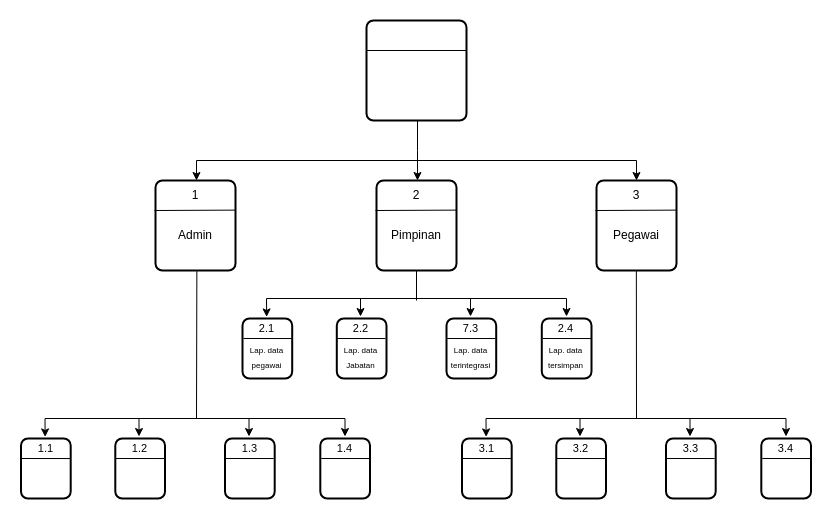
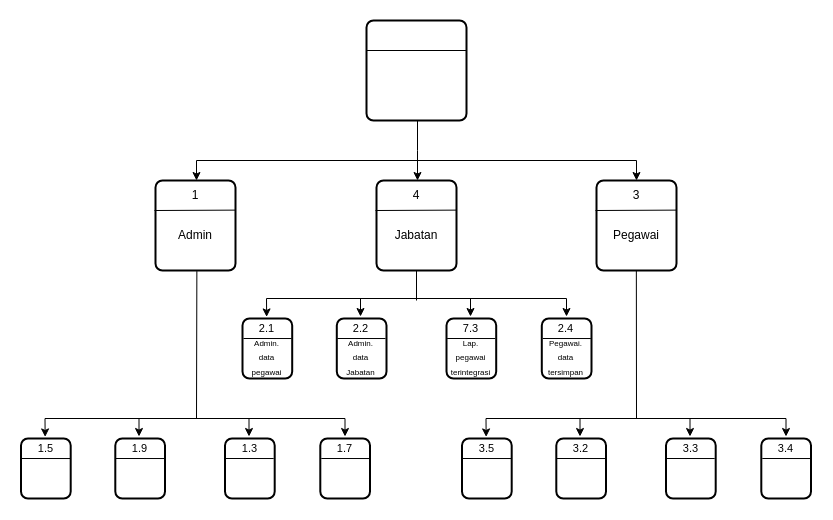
- <mxCell id="16" value="2" style="text;html=1;align=center;verticalAlign=middle;whiteSpace=wrap;rounded=0;" vertex="1" parent="1"><mxGeometry x="386" y="180" width="60" height="30" as="geometry" /></mxCell>
+ <mxCell id="16" value="4" style="text;html=1;align=center;verticalAlign=middle;whiteSpace=wrap;rounded=0;" vertex="1" parent="1"><mxGeometry x="386" y="180" width="60" height="30" as="geometry" /></mxCell>
- <mxCell id="19" value="Pimpinan" style="text;html=1;align=center;verticalAlign=middle;whiteSpace=wrap;rounded=0;" vertex="1" parent="1"><mxGeometry x="376" y="220" width="80" height="30" as="geometry" /></mxCell>
+ <mxCell id="19" value="Jabatan" style="text;html=1;align=center;verticalAlign=middle;whiteSpace=wrap;rounded=0;" vertex="1" parent="1"><mxGeometry x="376" y="220" width="80" height="30" as="geometry" /></mxCell>
- <mxCell id="75" value="&lt;font style=&quot;font-size: 8px;&quot;&gt;Lap. data&lt;/font&gt;&lt;div&gt;&lt;font style=&quot;font-size: 8px;&quot;&gt;pegawai&lt;/font&gt;&lt;/div&gt;" style="text;html=1;align=center;verticalAlign=middle;whiteSpace=wrap;rounded=0;" vertex="1" parent="1"><mxGeometry x="247.28" y="338" width="39.14" height="35" as="geometry" /></mxCell>
+ <mxCell id="75" value="&lt;font style=&quot;font-size: 8px;&quot;&gt;Admin. data&lt;/font&gt;&lt;div&gt;&lt;font style=&quot;font-size: 8px;&quot;&gt;pegawai&lt;/font&gt;&lt;/div&gt;" style="text;html=1;align=center;verticalAlign=middle;whiteSpace=wrap;rounded=0;" vertex="1" parent="1"><mxGeometry x="247.28" y="338" width="39.14" height="35" as="geometry" /></mxCell>
- <mxCell id="76" value="&lt;font style=&quot;font-size: 8px;&quot;&gt;Lap. data&lt;/font&gt;&lt;div&gt;&lt;span style=&quot;font-size: 8px;&quot;&gt;Jabatan&lt;/span&gt;&lt;/div&gt;" style="text;html=1;align=center;verticalAlign=middle;whiteSpace=wrap;rounded=0;" vertex="1" parent="1"><mxGeometry x="341.3" y="338" width="39.14" height="35" as="geometry" /></mxCell>
+ <mxCell id="76" value="&lt;font style=&quot;font-size: 8px;&quot;&gt;Admin. data&lt;/font&gt;&lt;div&gt;&lt;span style=&quot;font-size: 8px;&quot;&gt;Jabatan&lt;/span&gt;&lt;/div&gt;" style="text;html=1;align=center;verticalAlign=middle;whiteSpace=wrap;rounded=0;" vertex="1" parent="1"><mxGeometry x="341.3" y="338" width="39.14" height="35" as="geometry" /></mxCell>
- <mxCell id="77" value="&lt;font style=&quot;font-size: 8px;&quot;&gt;Lap. data&lt;/font&gt;&lt;div&gt;&lt;span style=&quot;font-size: 8px;&quot;&gt;terintegrasi&lt;/span&gt;&lt;/div&gt;" style="text;html=1;align=center;verticalAlign=middle;whiteSpace=wrap;rounded=0;" vertex="1" parent="1"><mxGeometry x="451.28" y="338" width="39.14" height="35" as="geometry" /></mxCell>
+ <mxCell id="77" value="&lt;font style=&quot;font-size: 8px;&quot;&gt;Lap. pegawai&lt;/font&gt;&lt;div&gt;&lt;span style=&quot;font-size: 8px;&quot;&gt;terintegrasi&lt;/span&gt;&lt;/div&gt;" style="text;html=1;align=center;verticalAlign=middle;whiteSpace=wrap;rounded=0;" vertex="1" parent="1"><mxGeometry x="451.28" y="338" width="39.14" height="35" as="geometry" /></mxCell>
- <mxCell id="78" value="&lt;font style=&quot;font-size: 8px;&quot;&gt;Lap. data&lt;/font&gt;&lt;div&gt;&lt;span style=&quot;font-size: 8px;&quot;&gt;tersimpan&lt;/span&gt;&lt;/div&gt;" style="text;html=1;align=center;verticalAlign=middle;whiteSpace=wrap;rounded=0;" vertex="1" parent="1"><mxGeometry x="546.3" y="338" width="39.14" height="35" as="geometry" /></mxCell>
+ <mxCell id="78" value="&lt;font style=&quot;font-size: 8px;&quot;&gt;Pegawai. data&lt;/font&gt;&lt;div&gt;&lt;span style=&quot;font-size: 8px;&quot;&gt;tersimpan&lt;/span&gt;&lt;/div&gt;" style="text;html=1;align=center;verticalAlign=middle;whiteSpace=wrap;rounded=0;" vertex="1" parent="1"><mxGeometry x="546.3" y="338" width="39.14" height="35" as="geometry" /></mxCell>
- <mxCell id="67" value="&lt;font style=&quot;font-size: 11px;&quot;&gt;1.1&lt;/font&gt;" style="text;html=1;align=center;verticalAlign=middle;whiteSpace=wrap;rounded=0;" vertex="1" parent="1"><mxGeometry x="21.05" y="438" width="49.15" height="20" as="geometry" /></mxCell>
+ <mxCell id="67" value="&lt;font style=&quot;font-size: 11px;&quot;&gt;1.5&lt;/font&gt;" style="text;html=1;align=center;verticalAlign=middle;whiteSpace=wrap;rounded=0;" vertex="1" parent="1"><mxGeometry x="21.05" y="438" width="49.15" height="20" as="geometry" /></mxCell>
- <mxCell id="68" value="&lt;font style=&quot;font-size: 11px;&quot;&gt;1.2&lt;/font&gt;" style="text;html=1;align=center;verticalAlign=middle;whiteSpace=wrap;rounded=0;" vertex="1" parent="1"><mxGeometry x="114.8" y="438" width="49.15" height="20" as="geometry" /></mxCell>
+ <mxCell id="68" value="&lt;font style=&quot;font-size: 11px;&quot;&gt;1.9&lt;/font&gt;" style="text;html=1;align=center;verticalAlign=middle;whiteSpace=wrap;rounded=0;" vertex="1" parent="1"><mxGeometry x="114.8" y="438" width="49.15" height="20" as="geometry" /></mxCell>
- <mxCell id="70" value="&lt;font style=&quot;font-size: 11px;&quot;&gt;1.4&lt;/font&gt;" style="text;html=1;align=center;verticalAlign=middle;whiteSpace=wrap;rounded=0;" vertex="1" parent="1"><mxGeometry x="320.35" y="438" width="49.15" height="20" as="geometry" /></mxCell>
+ <mxCell id="70" value="&lt;font style=&quot;font-size: 11px;&quot;&gt;1.7&lt;/font&gt;" style="text;html=1;align=center;verticalAlign=middle;whiteSpace=wrap;rounded=0;" vertex="1" parent="1"><mxGeometry x="320.35" y="438" width="49.15" height="20" as="geometry" /></mxCell>
- <mxCell id="71" value="&lt;font style=&quot;font-size: 11px;&quot;&gt;3.1&lt;/font&gt;" style="text;html=1;align=center;verticalAlign=middle;whiteSpace=wrap;rounded=0;" vertex="1" parent="1"><mxGeometry x="461.78" y="438" width="49.15" height="20" as="geometry" /></mxCell>
+ <mxCell id="71" value="&lt;font style=&quot;font-size: 11px;&quot;&gt;3.5&lt;/font&gt;" style="text;html=1;align=center;verticalAlign=middle;whiteSpace=wrap;rounded=0;" vertex="1" parent="1"><mxGeometry x="461.78" y="438" width="49.15" height="20" as="geometry" /></mxCell>
